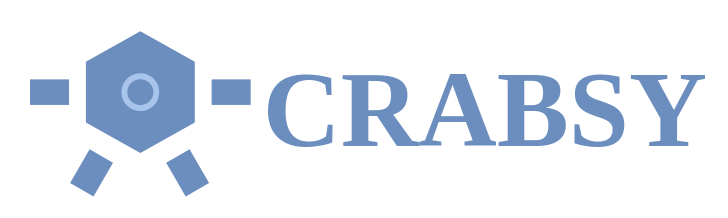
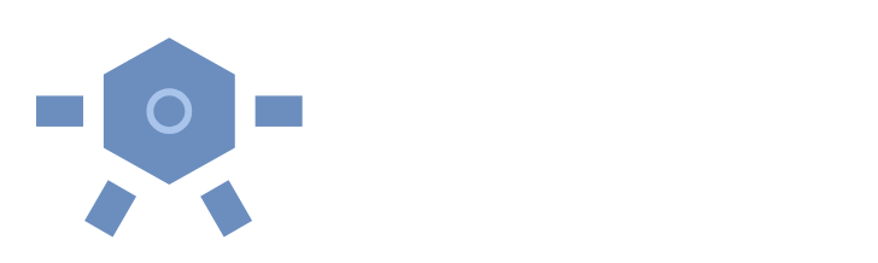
- <mxCell id="10" value="&lt;font style=&quot;font-size: 72px;&quot;&gt;CRABSY&lt;/font&gt;" style="text;html=1;align=center;verticalAlign=middle;whiteSpace=wrap;rounded=0;fontColor=#6C8EBF;fontFamily=Lucida Console;fontStyle=1;fontSize=72;" vertex="1" parent="1"><mxGeometry x="183" y="23" width="280" height="100" as="geometry" /></mxCell>
